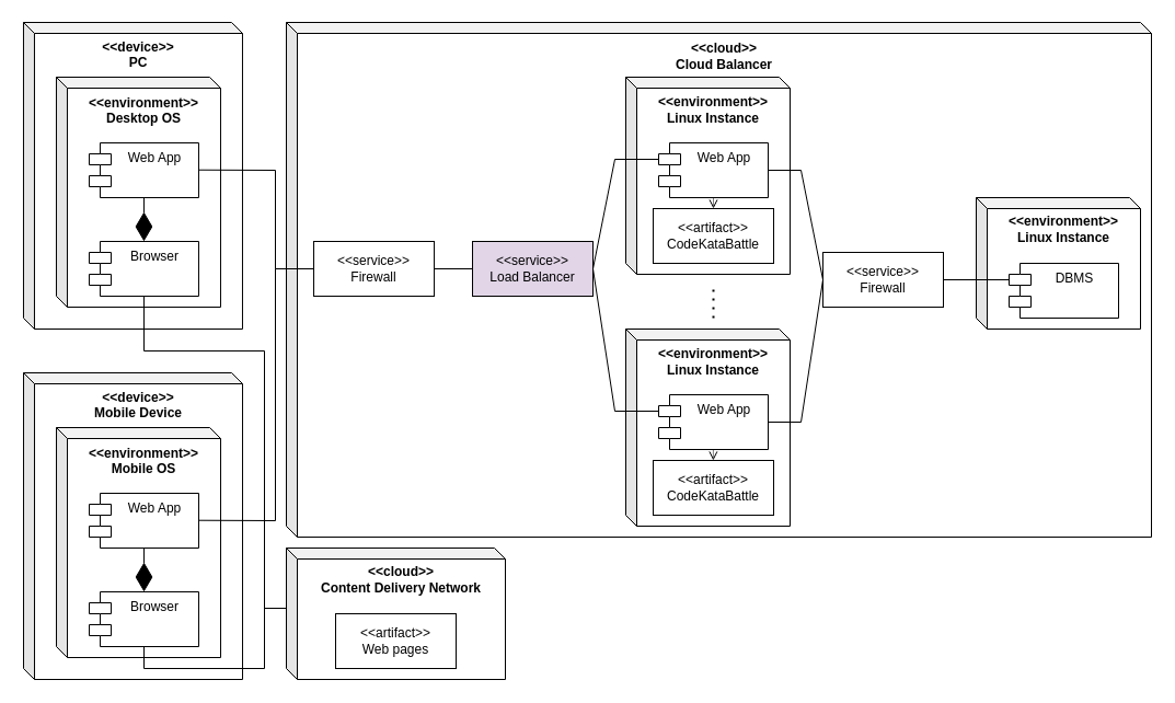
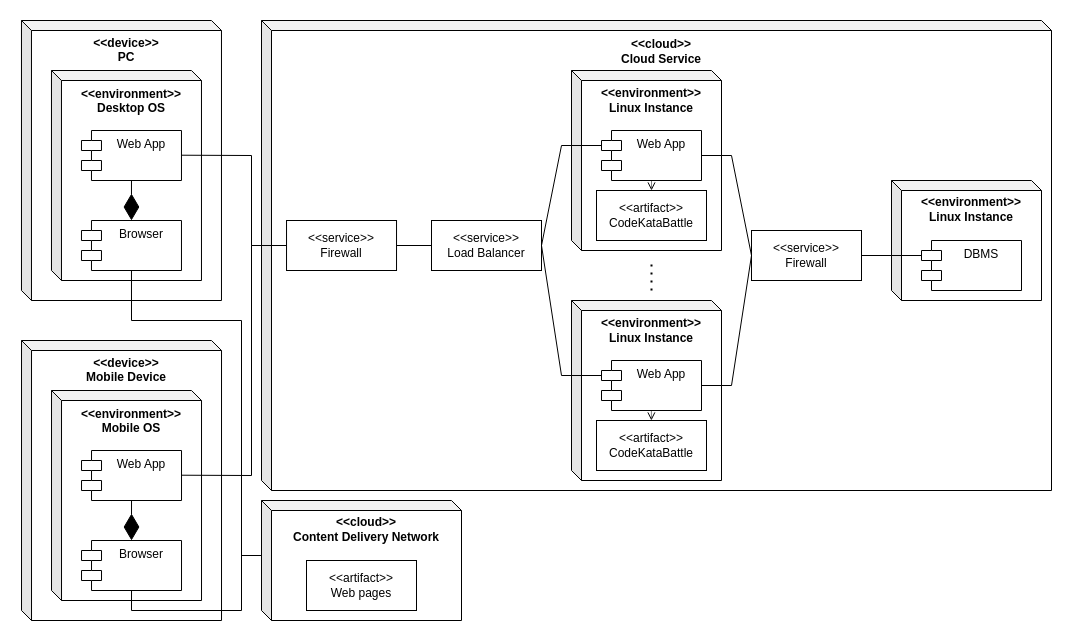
- <mxCell id="21" value="&amp;lt;&amp;lt;service&amp;gt;&amp;gt;&lt;br&gt;Load Balancer" style="html=1;whiteSpace=wrap;fillColor=#e1d5e7;" vertex="1" parent="1"><mxGeometry x="431" y="220" width="110" height="50" as="geometry" /></mxCell>
+ <mxCell id="21" value="&amp;lt;&amp;lt;service&amp;gt;&amp;gt;&lt;br&gt;Load Balancer" style="html=1;whiteSpace=wrap;" vertex="1" parent="1"><mxGeometry x="431" y="220" width="110" height="50" as="geometry" /></mxCell>
- <mxCell id="2" value="&lt;b&gt;&amp;lt;&amp;lt;cloud&amp;gt;&amp;gt;&lt;br&gt;Cloud Balancer&lt;br&gt;&lt;br&gt;&lt;br&gt;&lt;br&gt;&lt;br&gt;&lt;br&gt;&lt;br&gt;&lt;br&gt;&lt;br&gt;&lt;br&gt;&lt;br&gt;&lt;br&gt;&lt;br&gt;&lt;br&gt;&lt;br&gt;&lt;br&gt;&lt;br&gt;&lt;br&gt;&lt;br&gt;&lt;br&gt;&lt;br&gt;&lt;br&gt;&lt;br&gt;&lt;br&gt;&lt;br&gt;&lt;br&gt;&lt;br&gt;&lt;br&gt;&lt;br&gt;&lt;br&gt;&lt;/b&gt;" style="shape=cube;whiteSpace=wrap;html=1;boundedLbl=1;backgroundOutline=1;darkOpacity=0.05;darkOpacity2=0.1;size=10;" vertex="1" parent="1"><mxGeometry x="261" y="20" width="790" height="470" as="geometry" /></mxCell>
+ <mxCell id="2" value="&lt;b&gt;&amp;lt;&amp;lt;cloud&amp;gt;&amp;gt;&lt;br&gt;Cloud Service&lt;br&gt;&lt;br&gt;&lt;br&gt;&lt;br&gt;&lt;br&gt;&lt;br&gt;&lt;br&gt;&lt;br&gt;&lt;br&gt;&lt;br&gt;&lt;br&gt;&lt;br&gt;&lt;br&gt;&lt;br&gt;&lt;br&gt;&lt;br&gt;&lt;br&gt;&lt;br&gt;&lt;br&gt;&lt;br&gt;&lt;br&gt;&lt;br&gt;&lt;br&gt;&lt;br&gt;&lt;br&gt;&lt;br&gt;&lt;br&gt;&lt;br&gt;&lt;br&gt;&lt;br&gt;&lt;/b&gt;" style="shape=cube;whiteSpace=wrap;html=1;boundedLbl=1;backgroundOutline=1;darkOpacity=0.05;darkOpacity2=0.1;size=10;" vertex="1" parent="1"><mxGeometry x="261" y="20" width="790" height="470" as="geometry" /></mxCell>
